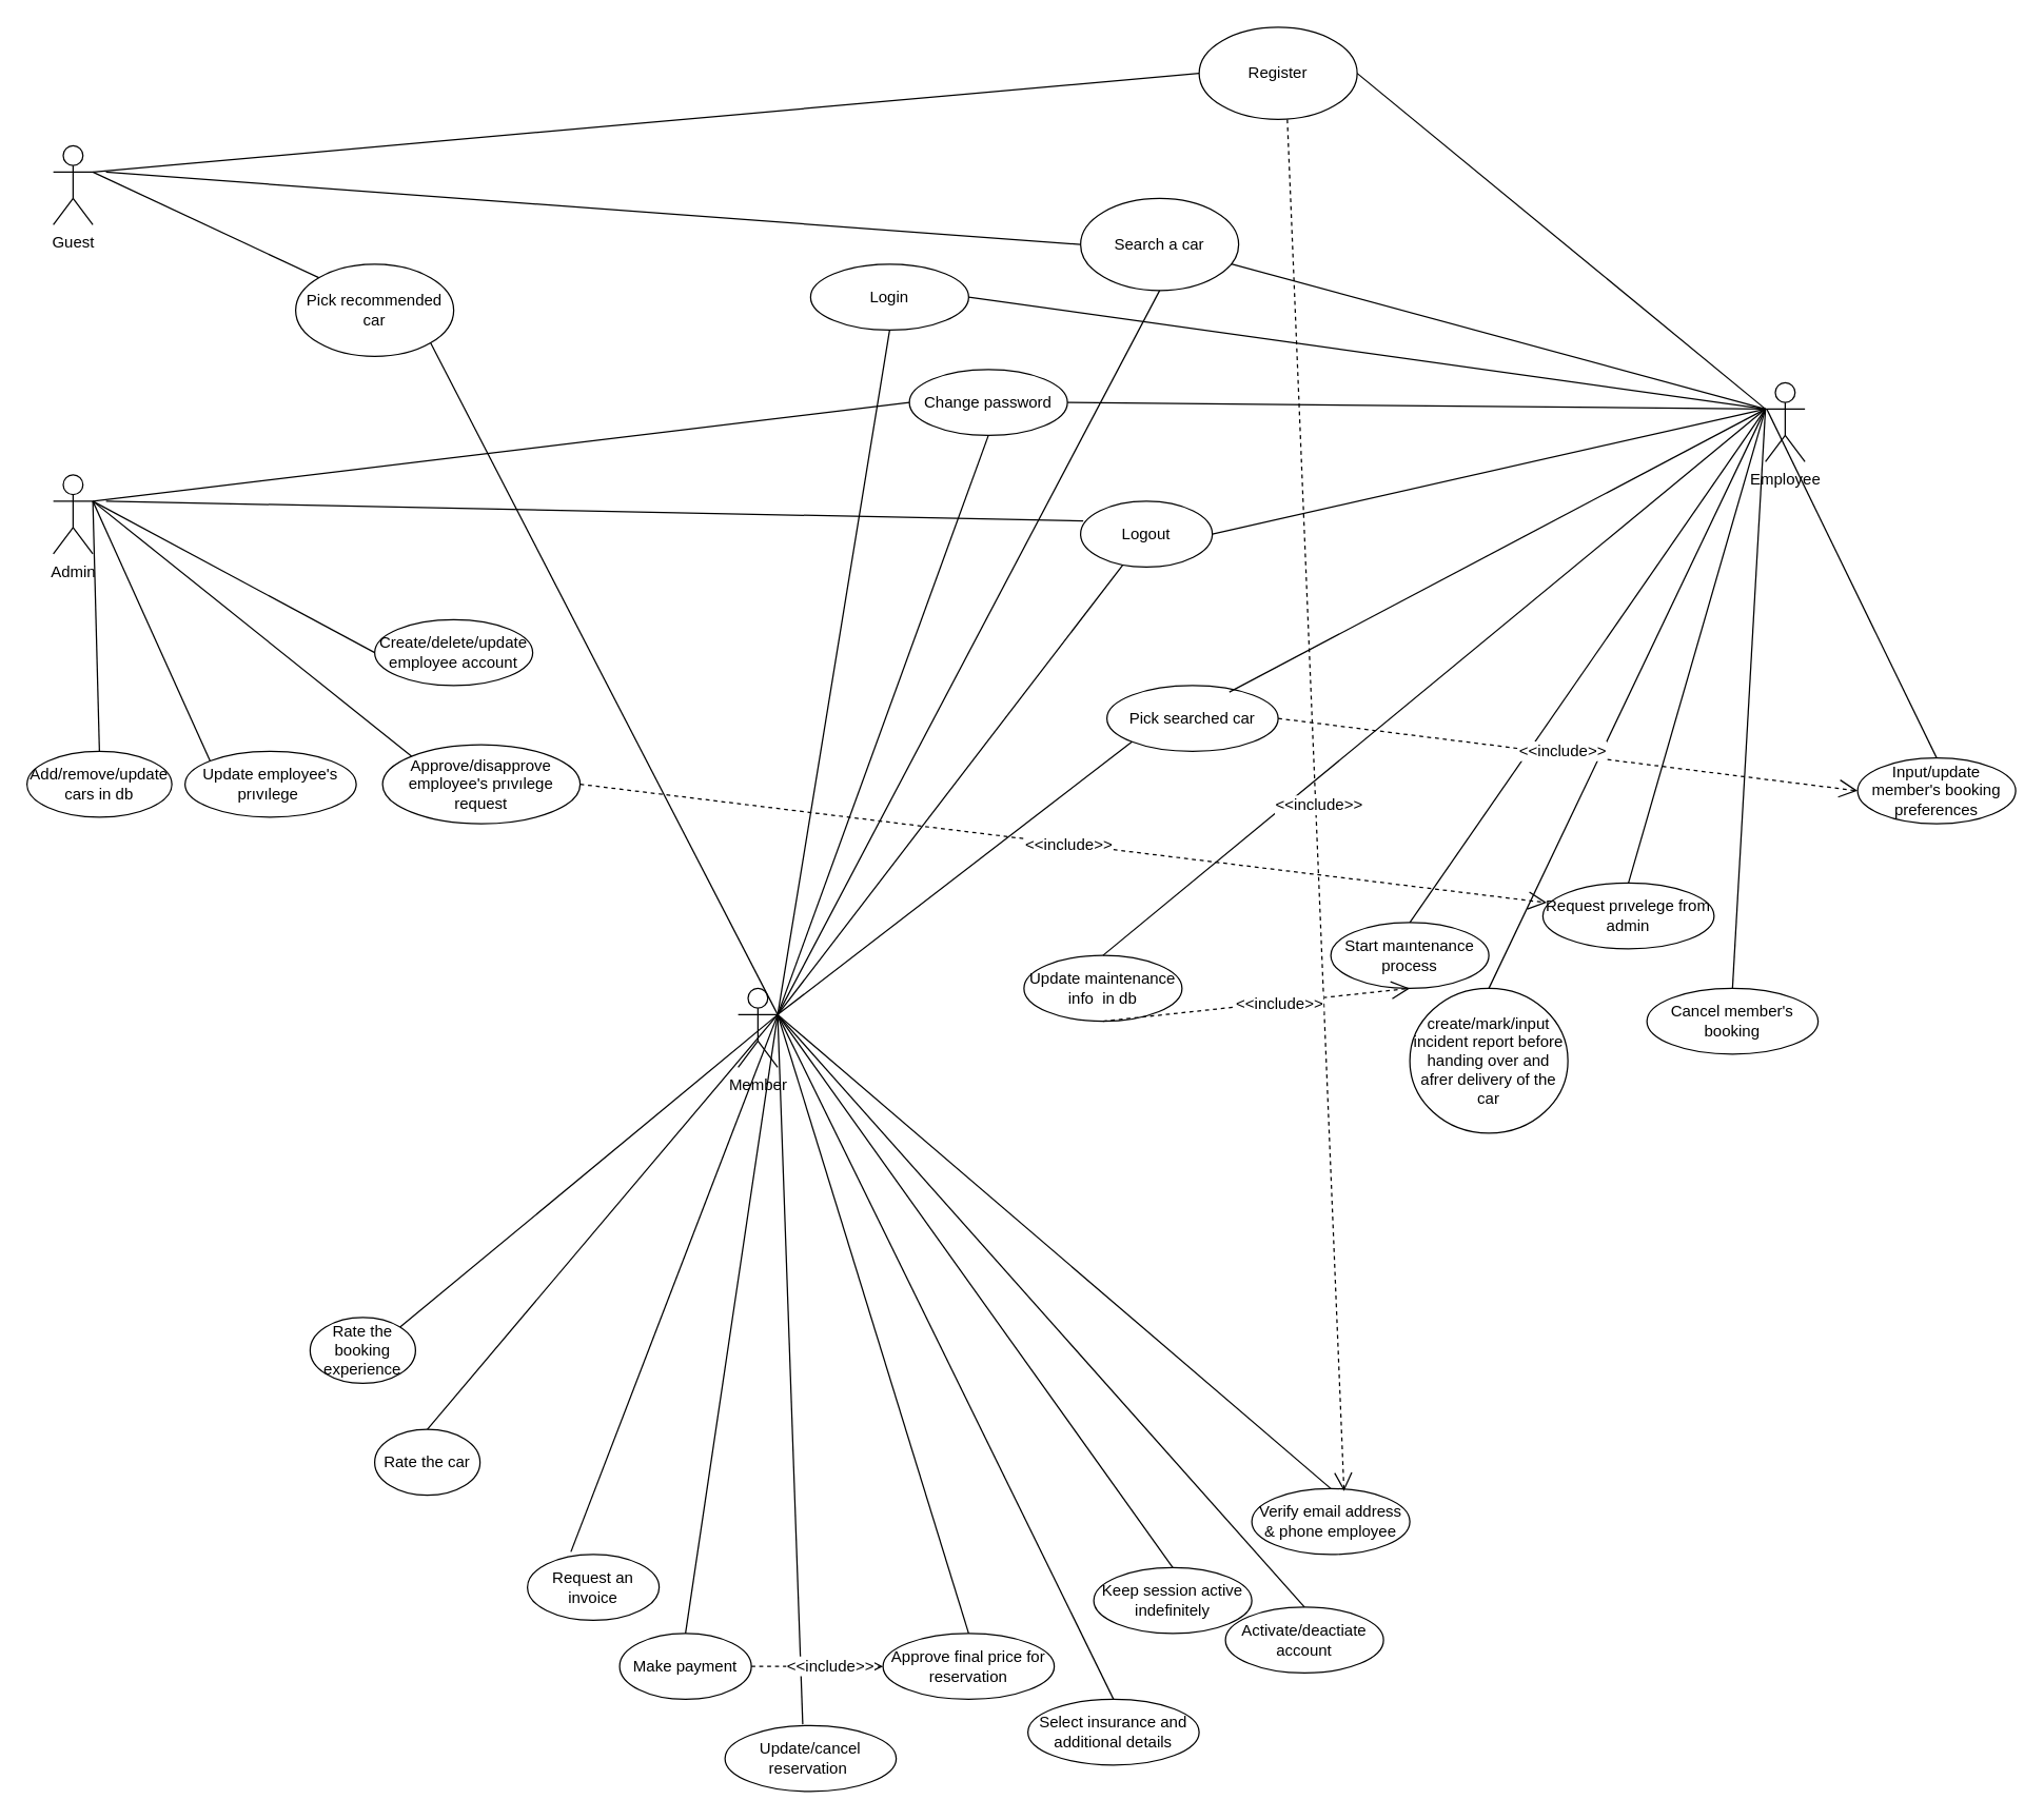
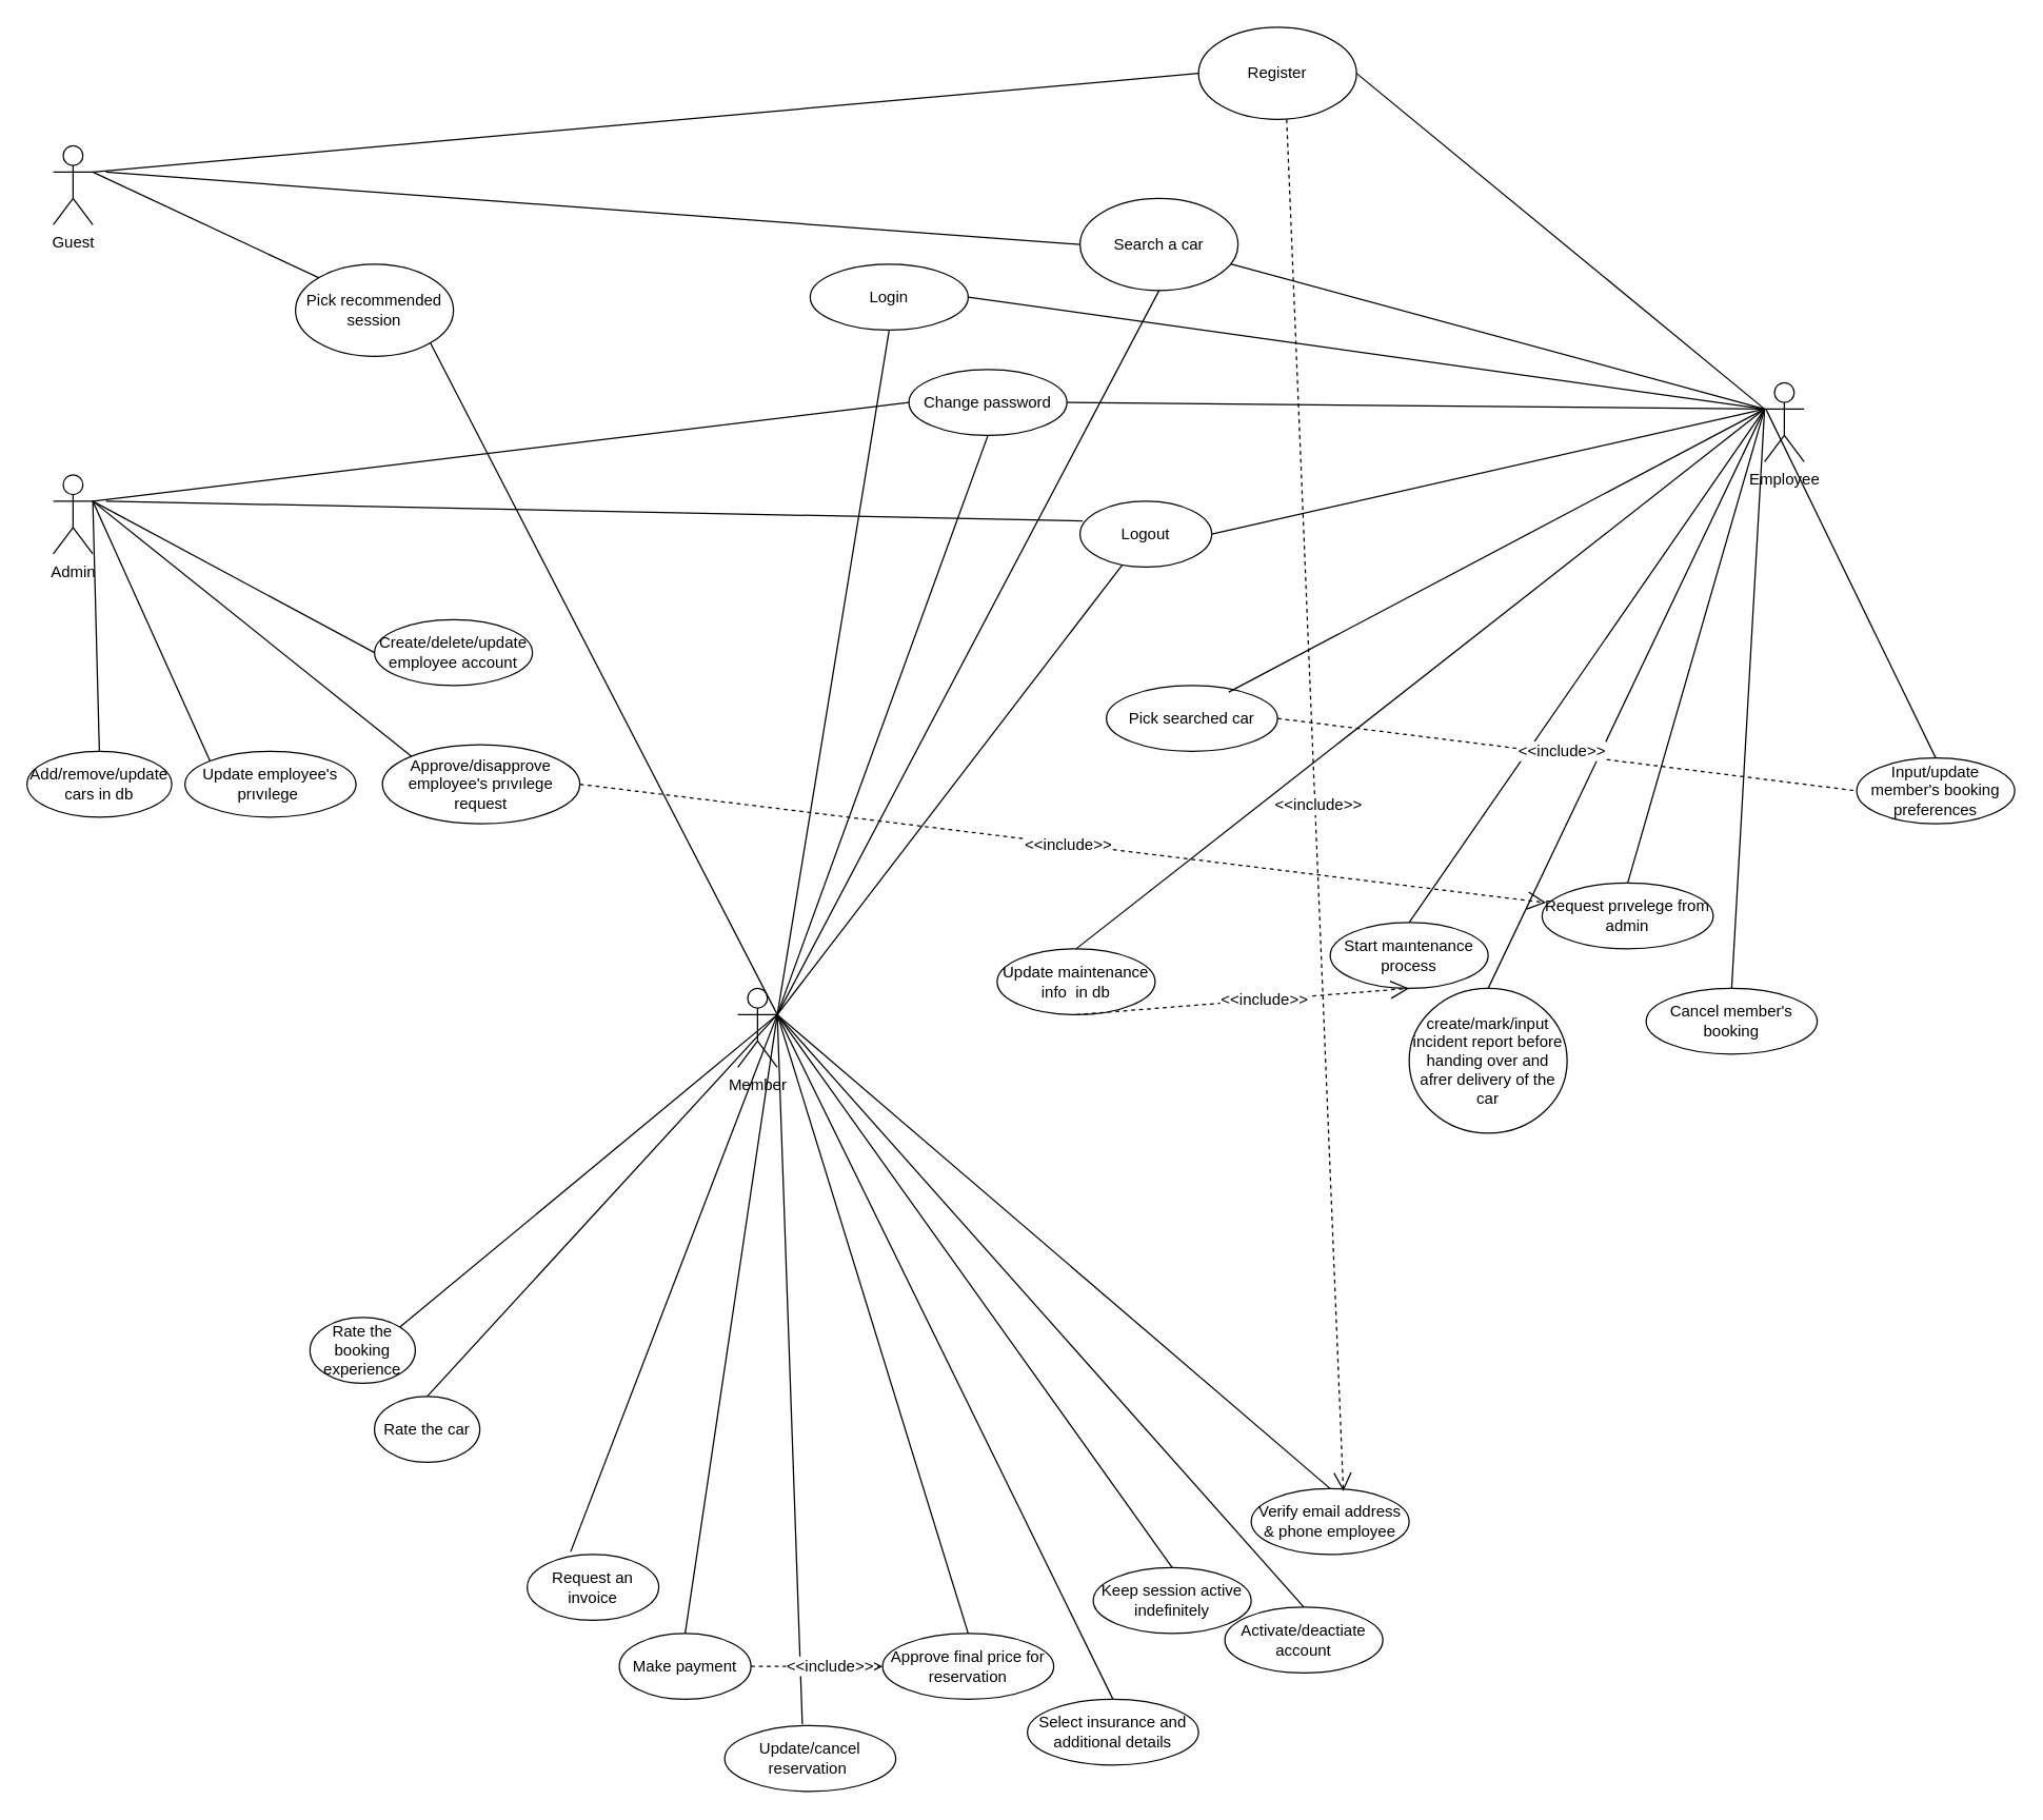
- <mxCell id="5" value="Pick recommended car" style="ellipse;whiteSpace=wrap;html=1;" vertex="1" parent="1"><mxGeometry x="224" y="200" width="120" height="70" as="geometry" /></mxCell>
+ <mxCell id="5" value="Pick recommended session" style="ellipse;whiteSpace=wrap;html=1;" vertex="1" parent="1"><mxGeometry x="224" y="200" width="120" height="70" as="geometry" /></mxCell>
- <mxCell id="70" value="Use" style="endArrow=open;endSize=12;dashed=1;html=1;entryX=0;entryY=0.5;entryDx=0;entryDy=0;exitX=1;exitY=0.5;exitDx=0;exitDy=0;" edge="1" parent="1" source="36" target="22"><mxGeometry width="160" relative="1" as="geometry"><mxPoint x="960" y="604.5" as="sourcePoint" /><mxPoint x="1120" y="604.5" as="targetPoint" /><Array as="points" /></mxGeometry></mxCell>
+ <mxCell id="70" value="Use" style="endArrow=none;endSize=12;dashed=1;html=1;entryX=0;entryY=0.5;entryDx=0;entryDy=0;exitX=1;exitY=0.5;exitDx=0;exitDy=0;" edge="1" parent="1" source="36" target="22"><mxGeometry width="160" relative="1" as="geometry"><mxPoint x="960" y="604.5" as="sourcePoint" /><mxPoint x="1120" y="604.5" as="targetPoint" /><Array as="points" /></mxGeometry></mxCell>
- <mxCell id="69" value="" style="endArrow=none;html=1;exitX=1;exitY=0.333;exitDx=0;exitDy=0;exitPerimeter=0;entryX=0;entryY=1;entryDx=0;entryDy=0;" edge="1" parent="1" source="28" target="36"><mxGeometry width="50" height="50" relative="1" as="geometry"><mxPoint x="720" y="530" as="sourcePoint" /><mxPoint x="770" y="480" as="targetPoint" /></mxGeometry></mxCell>
- <mxCell id="41" value="Update maintenance info&amp;nbsp; in db" style="ellipse;whiteSpace=wrap;html=1;" vertex="1" parent="1"><mxGeometry x="777" y="725" width="120" height="50" as="geometry" /></mxCell>
+ <mxCell id="41" value="Update maintenance info&amp;nbsp; in db" style="ellipse;whiteSpace=wrap;html=1;" vertex="1" parent="1"><mxGeometry x="757" y="720" width="120" height="50" as="geometry" /></mxCell>
- <mxCell id="54" value="Rate the car" style="ellipse;whiteSpace=wrap;html=1;" vertex="1" parent="1"><mxGeometry x="284" y="1085" width="80" height="50" as="geometry" /></mxCell>
+ <mxCell id="54" value="Rate the car" style="ellipse;whiteSpace=wrap;html=1;" vertex="1" parent="1"><mxGeometry x="284" y="1060" width="80" height="50" as="geometry" /></mxCell>
